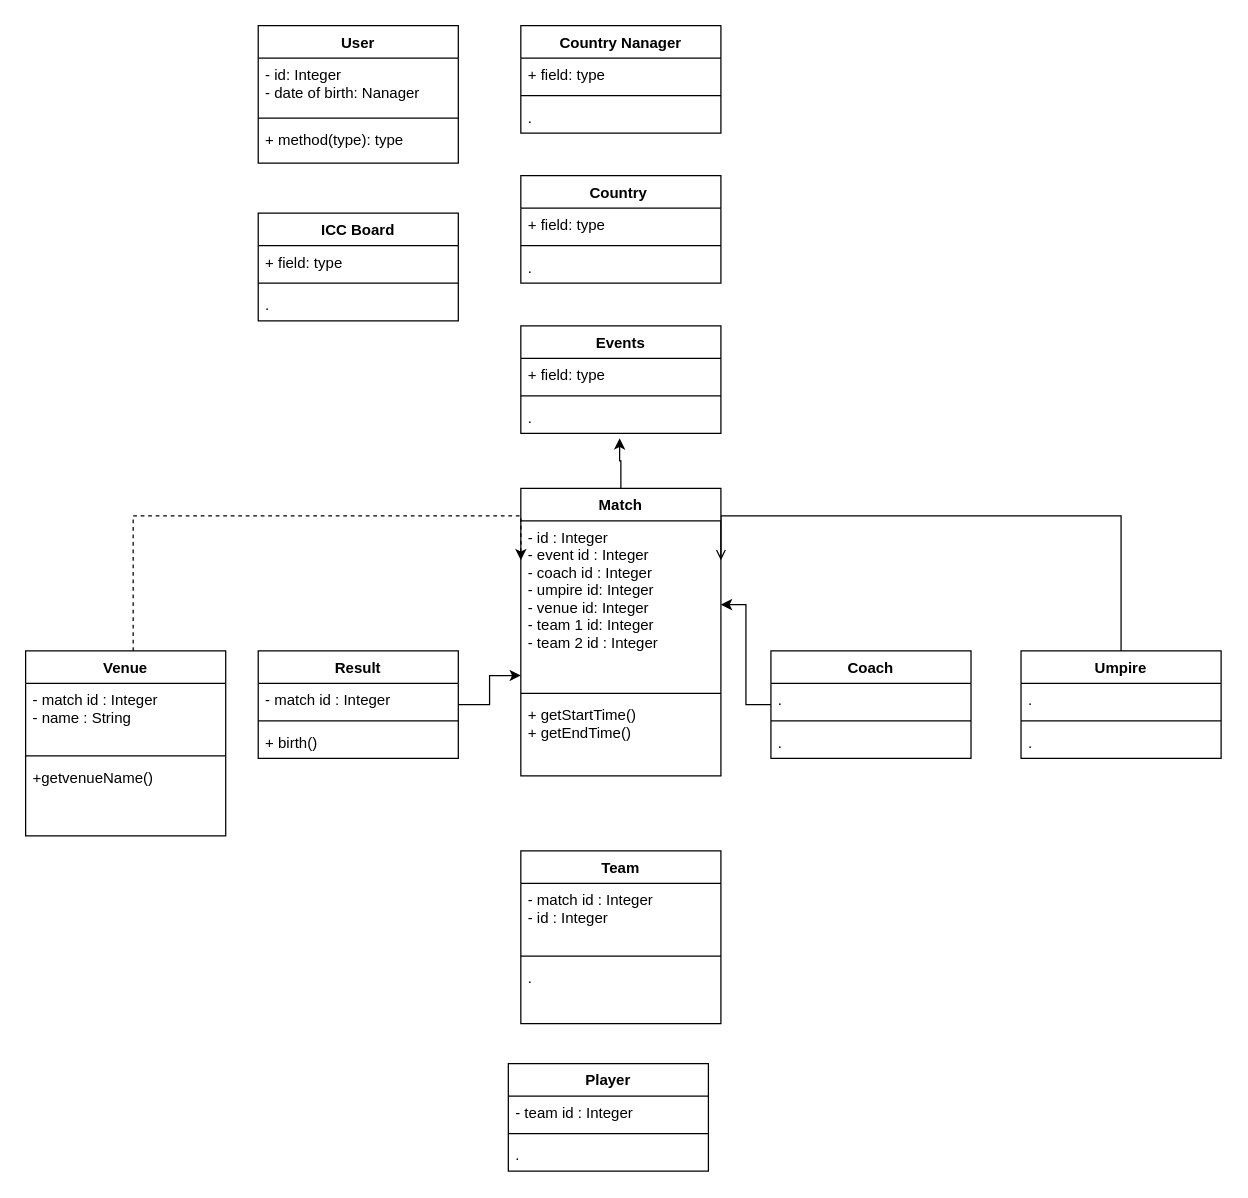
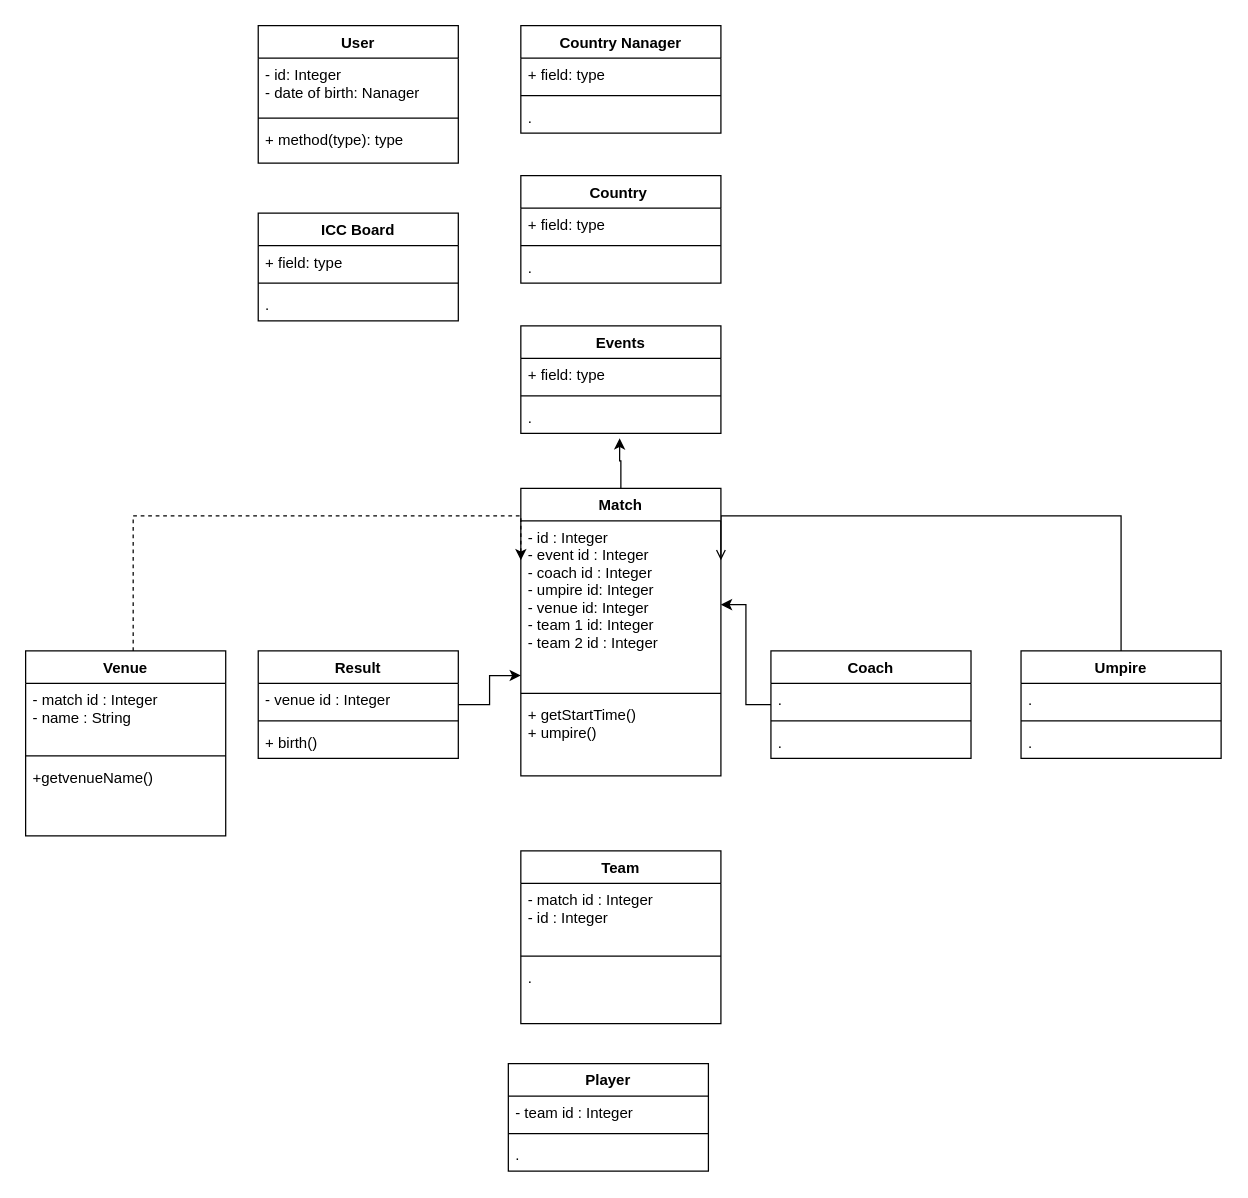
- <mxCell id="44" value="- match id : Integer" style="text;strokeColor=none;fillColor=none;align=left;verticalAlign=top;spacingLeft=4;spacingRight=4;overflow=hidden;rotatable=0;points=[[0,0.5],[1,0.5]];portConstraint=eastwest;" parent="43" vertex="1"><mxGeometry y="26" width="160" height="26" as="geometry" /></mxCell>
+ <mxCell id="44" value="- venue id : Integer" style="text;strokeColor=none;fillColor=none;align=left;verticalAlign=top;spacingLeft=4;spacingRight=4;overflow=hidden;rotatable=0;points=[[0,0.5],[1,0.5]];portConstraint=eastwest;" parent="43" vertex="1"><mxGeometry y="26" width="160" height="26" as="geometry" /></mxCell>
- <mxCell id="36" value="+ getStartTime()&#10;+ getEndTime()&#10;&#10;&#10;" style="text;strokeColor=none;fillColor=none;align=left;verticalAlign=top;spacingLeft=4;spacingRight=4;overflow=hidden;rotatable=0;points=[[0,0.5],[1,0.5]];portConstraint=eastwest;" parent="33" vertex="1"><mxGeometry y="168" width="160" height="62" as="geometry" /></mxCell>
+ <mxCell id="36" value="+ getStartTime()&#10;+ umpire()&#10;&#10;&#10;" style="text;strokeColor=none;fillColor=none;align=left;verticalAlign=top;spacingLeft=4;spacingRight=4;overflow=hidden;rotatable=0;points=[[0,0.5],[1,0.5]];portConstraint=eastwest;" parent="33" vertex="1"><mxGeometry y="168" width="160" height="62" as="geometry" /></mxCell>
